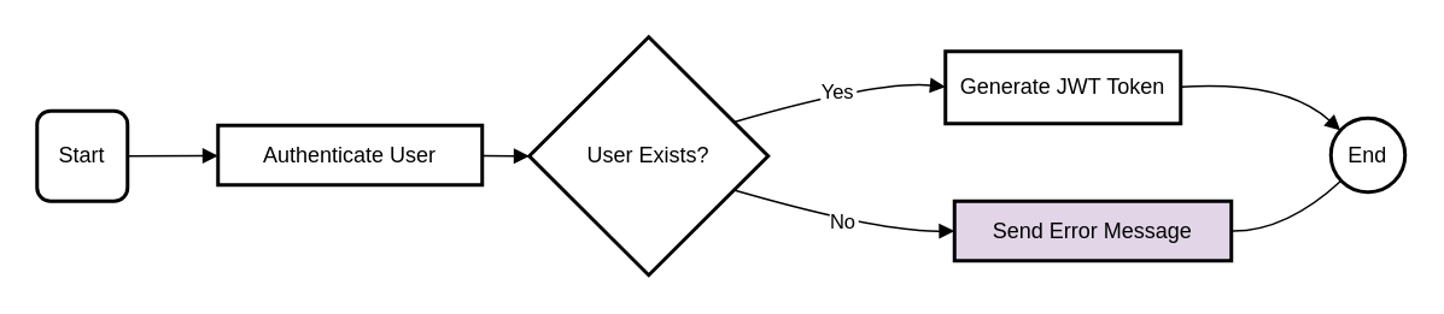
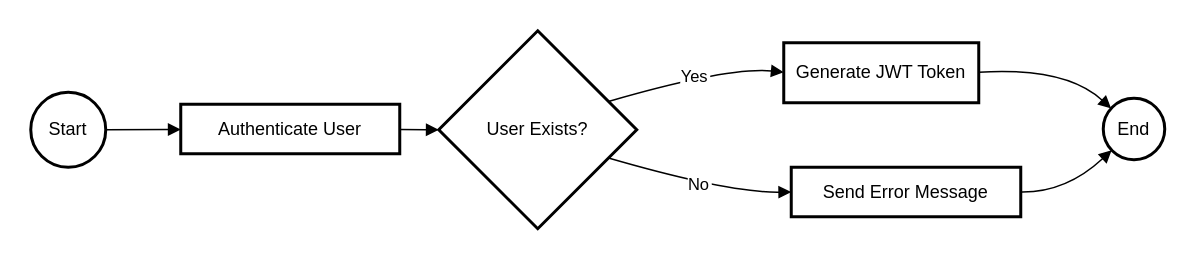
- <mxCell id="2" value="Start" style="aspect=fixed;strokeWidth=2;whiteSpace=wrap;rounded=1;" vertex="1" parent="1"><mxGeometry y="61" width="50" height="50" as="geometry" x="20" /></mxCell>
+ <mxCell id="2" value="Start" style="ellipse;aspect=fixed;strokeWidth=2;whiteSpace=wrap;" vertex="1" parent="1"><mxGeometry y="61" width="50" height="50" as="geometry" x="20" /></mxCell>
- <mxCell id="13" value="" style="curved=1;startArrow=none;endArrow=none;exitX=1;exitY=0.5;entryX=-0.01;entryY=0.97;" edge="1" parent="1" source="6" target="7"><mxGeometry relative="1" as="geometry"><Array as="points"><mxPoint x="710" y="128" /></Array></mxGeometry></mxCell>
+ <mxCell id="13" value="" style="curved=1;startArrow=none;endArrow=block;exitX=1;exitY=0.5;entryX=-0.01;entryY=0.97;" edge="1" parent="1" source="6" target="7"><mxGeometry relative="1" as="geometry"><Array as="points"><mxPoint x="710" y="128" /></Array></mxGeometry></mxCell>
- <mxCell id="6" value="Send Error Message" style="whiteSpace=wrap;strokeWidth=2;fillColor=#e1d5e7;" vertex="1" parent="1"><mxGeometry x="527" y="111" width="153" height="33" as="geometry" /></mxCell>
+ <mxCell id="6" value="Send Error Message" style="whiteSpace=wrap;strokeWidth=2;" vertex="1" parent="1"><mxGeometry x="527" y="111" width="153" height="33" as="geometry" /></mxCell>
